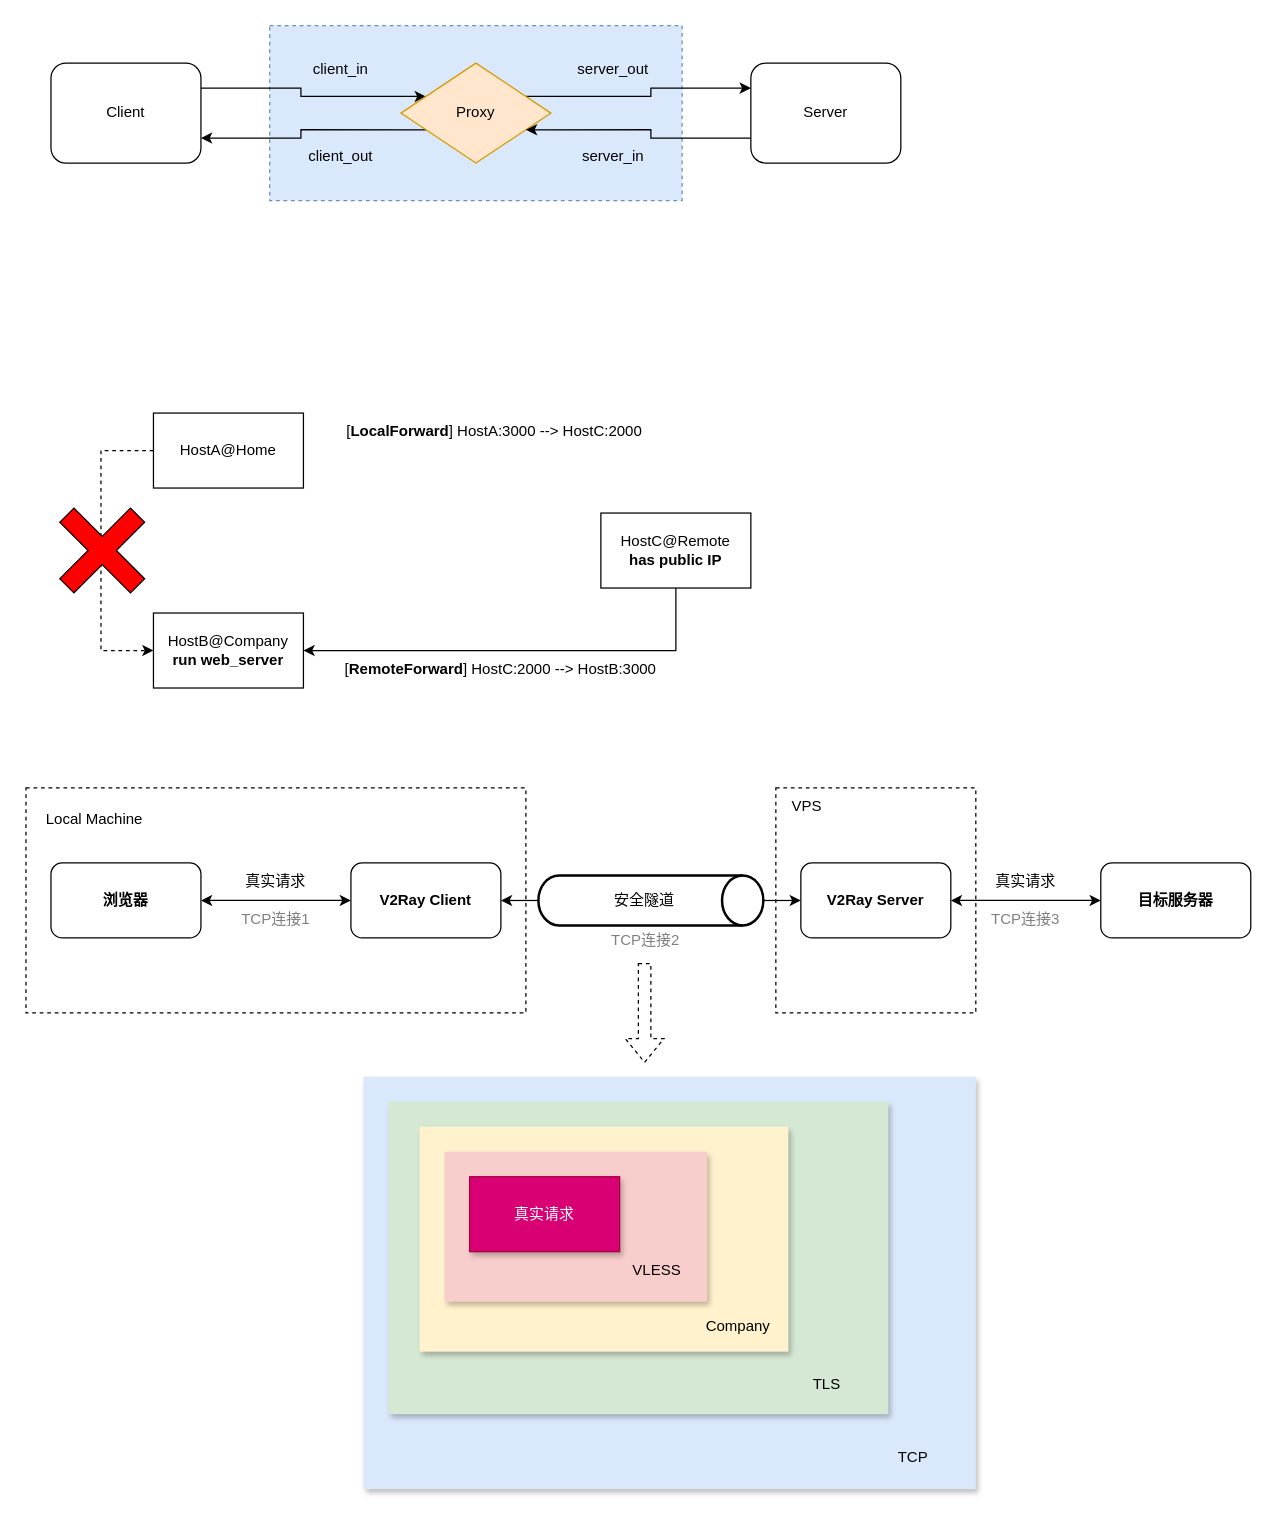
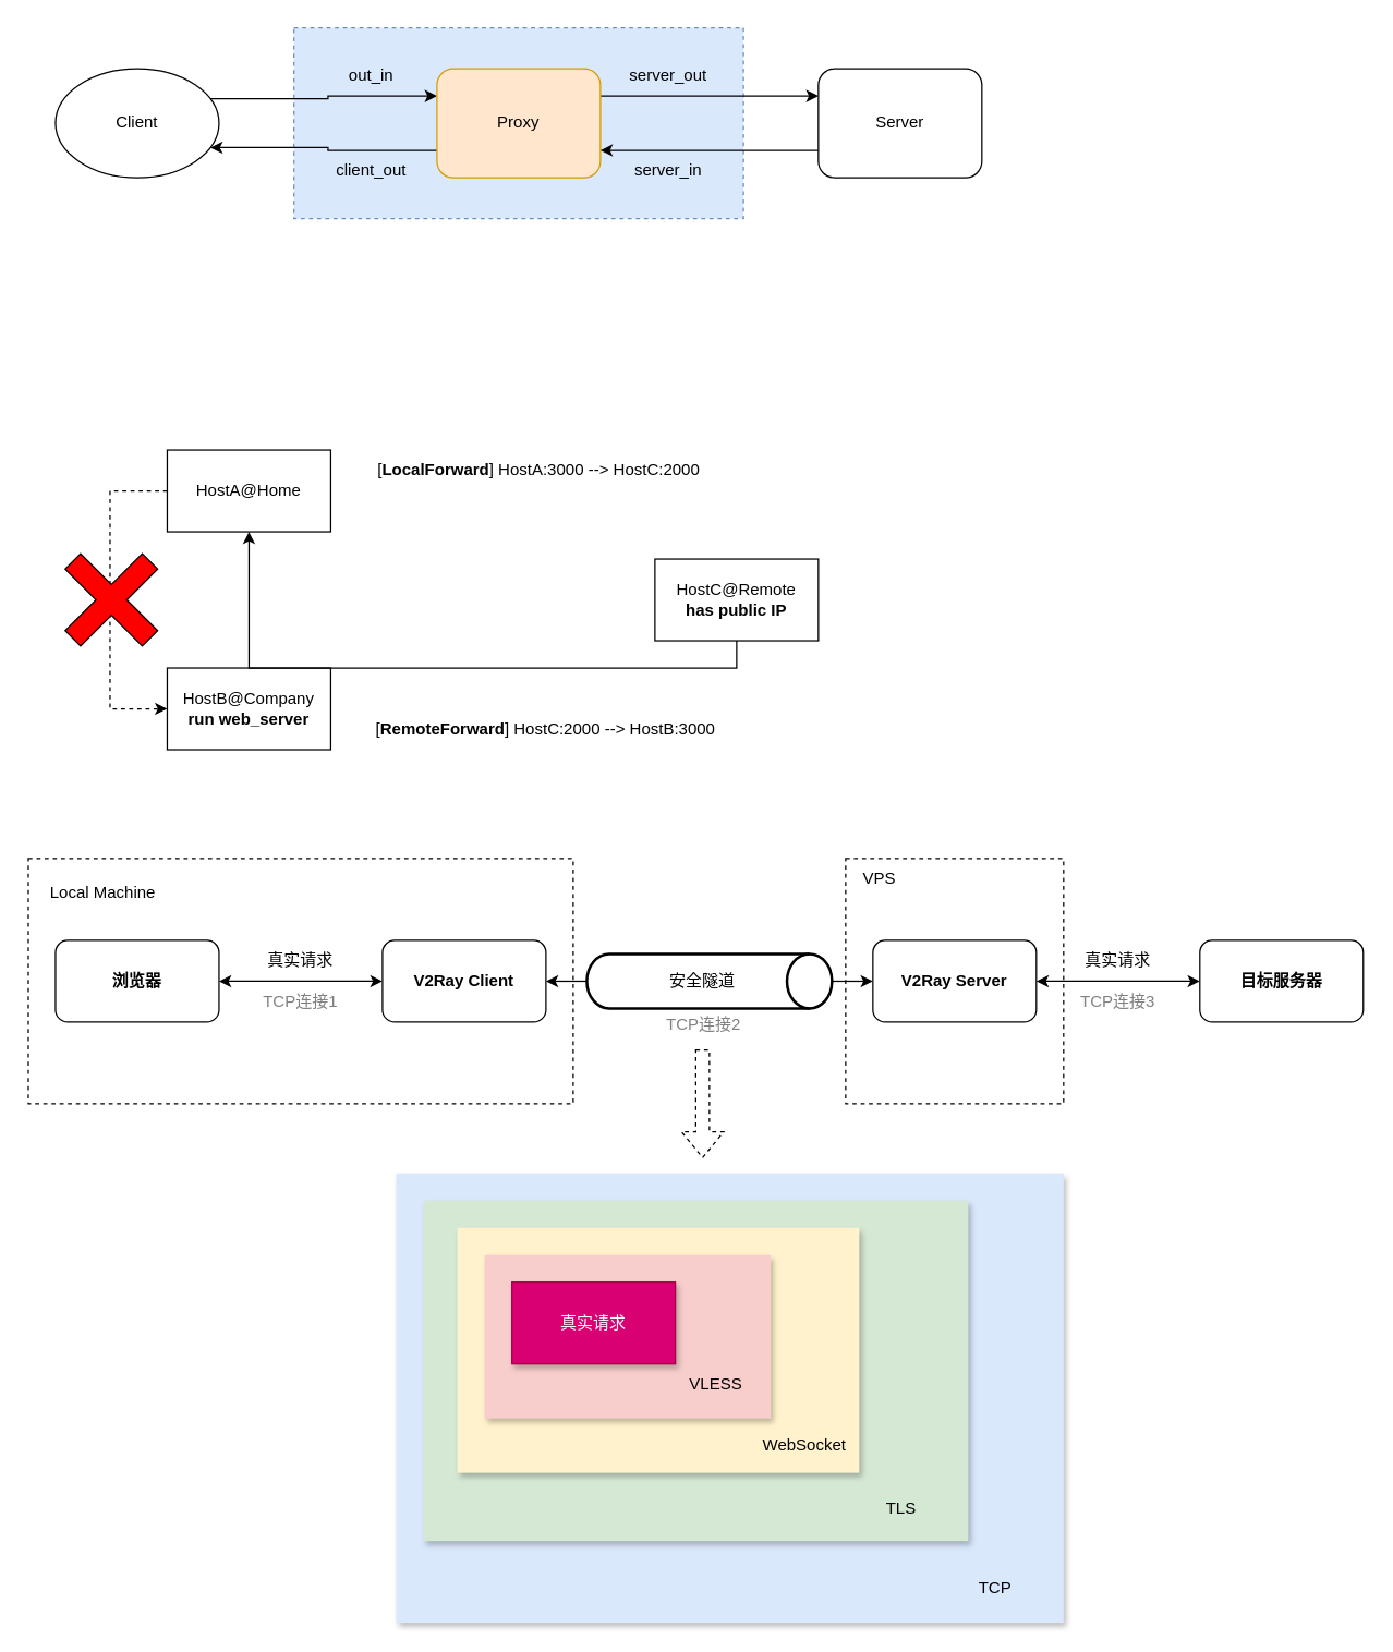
- <mxCell id="16" value="client_in" style="text;html=1;strokeColor=none;fillColor=none;align=center;verticalAlign=middle;whiteSpace=wrap;rounded=0;" parent="1" vertex="1"><mxGeometry x="242" y="40" width="60" height="30" as="geometry" /></mxCell>
+ <mxCell id="16" value="out_in" style="text;html=1;strokeColor=none;fillColor=none;align=center;verticalAlign=middle;whiteSpace=wrap;rounded=0;" parent="1" vertex="1"><mxGeometry x="242" y="40" width="60" height="30" as="geometry" /></mxCell>
- <mxCell id="10" value="Client" style="rounded=1;whiteSpace=wrap;html=1;" parent="1" vertex="1"><mxGeometry x="40" y="50" width="120" height="80" as="geometry" /></mxCell>
+ <mxCell id="10" value="Client" style="ellipse;whiteSpace=wrap;html=1;" parent="1" vertex="1"><mxGeometry x="40" y="50" width="120" height="80" as="geometry" /></mxCell>
- <mxCell id="13" value="Proxy" style="rhombus;whiteSpace=wrap;html=1;fillColor=#ffe6cc;strokeColor=#d79b00;" parent="1" vertex="1"><mxGeometry x="320" y="50" width="120" height="80" as="geometry" /></mxCell>
+ <mxCell id="13" value="Proxy" style="rounded=1;whiteSpace=wrap;html=1;fillColor=#ffe6cc;strokeColor=#d79b00;" parent="1" vertex="1"><mxGeometry x="320" y="50" width="120" height="80" as="geometry" /></mxCell>
- <mxCell id="23" style="edgeStyle=orthogonalEdgeStyle;rounded=0;orthogonalLoop=1;jettySize=auto;html=1;exitX=0.5;exitY=1;exitDx=0;exitDy=0;entryX=1;entryY=0.5;entryDx=0;entryDy=0;" parent="1" source="24" target="22" edge="1"><mxGeometry relative="1" as="geometry" /></mxCell>
+ <mxCell id="23" style="edgeStyle=orthogonalEdgeStyle;rounded=0;orthogonalLoop=1;jettySize=auto;html=1;exitX=0.5;exitY=1;exitDx=0;exitDy=0;" parent="1" source="24" target="21" edge="1"><mxGeometry relative="1" as="geometry" /></mxCell>
- <mxCell id="30" value="Company" style="text;html=1;strokeColor=none;fillColor=none;align=center;verticalAlign=middle;whiteSpace=wrap;rounded=0;" parent="1" vertex="1"><mxGeometry x="560" y="1046" width="60" height="30" as="geometry" /></mxCell>
+ <mxCell id="30" value="WebSocket" style="text;html=1;strokeColor=none;fillColor=none;align=center;verticalAlign=middle;whiteSpace=wrap;rounded=0;" parent="1" vertex="1"><mxGeometry x="560" y="1046" width="60" height="30" as="geometry" /></mxCell>
